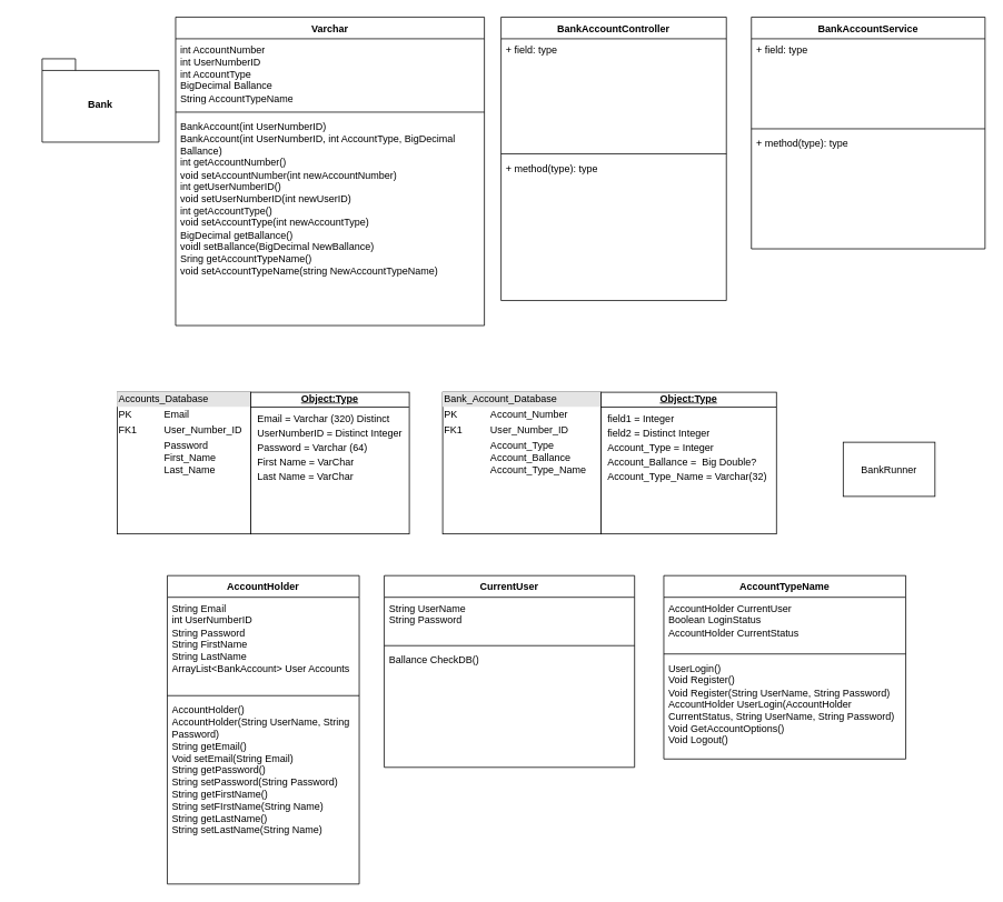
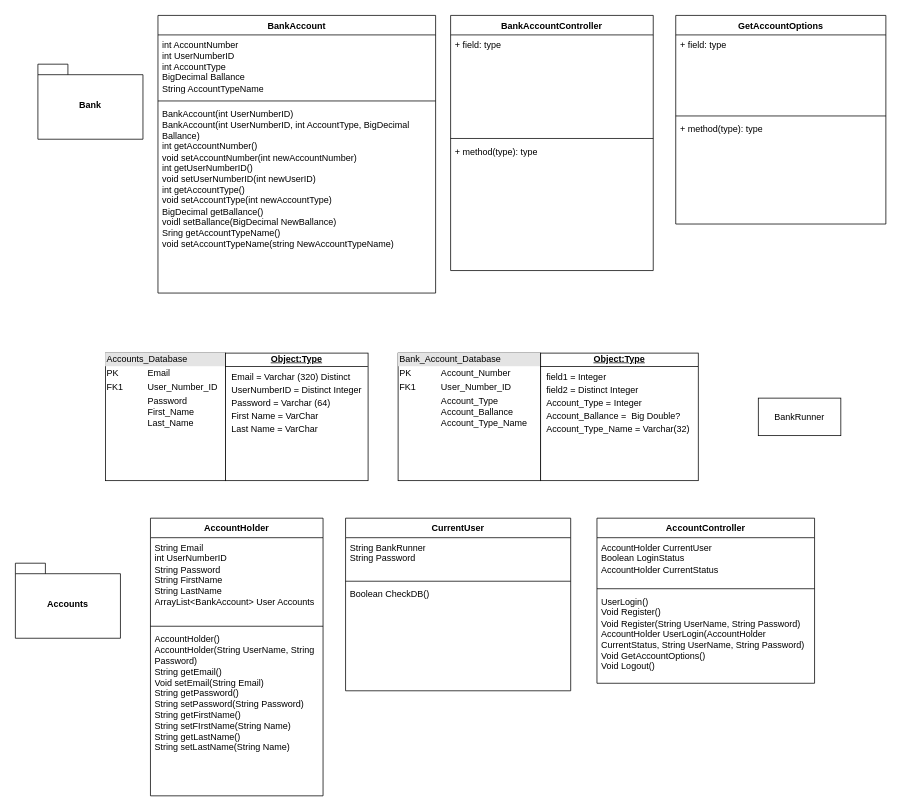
- <mxCell id="4" value="Varchar" style="swimlane;fontStyle=1;align=center;verticalAlign=top;childLayout=stackLayout;horizontal=1;startSize=26;horizontalStack=0;resizeParent=1;resizeParentMax=0;resizeLast=0;collapsible=1;marginBottom=0;whiteSpace=wrap;html=1;" vertex="1" parent="1"><mxGeometry x="210" y="20" width="370" height="370" as="geometry" /></mxCell>
+ <mxCell id="4" value="BankAccount" style="swimlane;fontStyle=1;align=center;verticalAlign=top;childLayout=stackLayout;horizontal=1;startSize=26;horizontalStack=0;resizeParent=1;resizeParentMax=0;resizeLast=0;collapsible=1;marginBottom=0;whiteSpace=wrap;html=1;" vertex="1" parent="1"><mxGeometry x="210" y="20" width="370" height="370" as="geometry" /></mxCell>
- <mxCell id="8" value="BankAccountService" style="swimlane;fontStyle=1;align=center;verticalAlign=top;childLayout=stackLayout;horizontal=1;startSize=26;horizontalStack=0;resizeParent=1;resizeParentMax=0;resizeLast=0;collapsible=1;marginBottom=0;whiteSpace=wrap;html=1;" vertex="1" parent="1"><mxGeometry x="900" y="20" width="280" height="278" as="geometry" /></mxCell>
+ <mxCell id="8" value="GetAccountOptions" style="swimlane;fontStyle=1;align=center;verticalAlign=top;childLayout=stackLayout;horizontal=1;startSize=26;horizontalStack=0;resizeParent=1;resizeParentMax=0;resizeLast=0;collapsible=1;marginBottom=0;whiteSpace=wrap;html=1;" vertex="1" parent="1"><mxGeometry x="900" y="20" width="280" height="278" as="geometry" /></mxCell>
- <mxCell id="29" value="Bank" style="shape=folder;fontStyle=1;spacingTop=10;tabWidth=40;tabHeight=14;tabPosition=left;html=1;whiteSpace=wrap;" vertex="1" parent="1"><mxGeometry x="50" y="70" width="140" height="100" as="geometry" /></mxCell>
+ <mxCell id="29" value="Bank" style="shape=folder;fontStyle=1;spacingTop=10;tabWidth=40;tabHeight=14;tabPosition=left;html=1;whiteSpace=wrap;" vertex="1" parent="1"><mxGeometry x="50" y="85" width="140" height="100" as="geometry" /></mxCell>
- <mxCell id="28" value="BankRunner" style="html=1;whiteSpace=wrap;" vertex="1" parent="1"><mxGeometry x="1010" y="530" width="110" height="65" as="geometry" /></mxCell>
+ <mxCell id="28" value="BankRunner" style="html=1;whiteSpace=wrap;" vertex="1" parent="1"><mxGeometry x="1010" y="530" width="110" height="50" as="geometry" /></mxCell>
- <mxCell id="24" value="AccountTypeName" style="swimlane;fontStyle=1;align=center;verticalAlign=top;childLayout=stackLayout;horizontal=1;startSize=26;horizontalStack=0;resizeParent=1;resizeParentMax=0;resizeLast=0;collapsible=1;marginBottom=0;whiteSpace=wrap;html=1;" vertex="1" parent="1"><mxGeometry x="795" y="690" width="290" height="220" as="geometry" /></mxCell>
+ <mxCell id="24" value="AccountController" style="swimlane;fontStyle=1;align=center;verticalAlign=top;childLayout=stackLayout;horizontal=1;startSize=26;horizontalStack=0;resizeParent=1;resizeParentMax=0;resizeLast=0;collapsible=1;marginBottom=0;whiteSpace=wrap;html=1;" vertex="1" parent="1"><mxGeometry x="795" y="690" width="290" height="220" as="geometry" /></mxCell>
- <mxCell id="21" value="String UserName&lt;div&gt;String Password&lt;/div&gt;" style="text;strokeColor=none;fillColor=none;align=left;verticalAlign=top;spacingLeft=4;spacingRight=4;overflow=hidden;rotatable=0;points=[[0,0.5],[1,0.5]];portConstraint=eastwest;whiteSpace=wrap;html=1;" vertex="1" parent="20"><mxGeometry y="26" width="300" height="54" as="geometry" /></mxCell>
+ <mxCell id="21" value="String BankRunner&lt;div&gt;String Password&lt;/div&gt;" style="text;strokeColor=none;fillColor=none;align=left;verticalAlign=top;spacingLeft=4;spacingRight=4;overflow=hidden;rotatable=0;points=[[0,0.5],[1,0.5]];portConstraint=eastwest;whiteSpace=wrap;html=1;" vertex="1" parent="20"><mxGeometry y="26" width="300" height="54" as="geometry" /></mxCell>
- <mxCell id="23" value="Ballance CheckDB()&lt;div&gt;&lt;br&gt;&lt;/div&gt;" style="text;strokeColor=none;fillColor=none;align=left;verticalAlign=top;spacingLeft=4;spacingRight=4;overflow=hidden;rotatable=0;points=[[0,0.5],[1,0.5]];portConstraint=eastwest;whiteSpace=wrap;html=1;" vertex="1" parent="20"><mxGeometry y="88" width="300" height="142" as="geometry" /></mxCell>
+ <mxCell id="23" value="Boolean CheckDB()&lt;div&gt;&lt;br&gt;&lt;/div&gt;" style="text;strokeColor=none;fillColor=none;align=left;verticalAlign=top;spacingLeft=4;spacingRight=4;overflow=hidden;rotatable=0;points=[[0,0.5],[1,0.5]];portConstraint=eastwest;whiteSpace=wrap;html=1;" vertex="1" parent="20"><mxGeometry y="88" width="300" height="142" as="geometry" /></mxCell>
+ <mxCell id="30" value="Accounts" style="shape=folder;fontStyle=1;spacingTop=10;tabWidth=40;tabHeight=14;tabPosition=left;html=1;whiteSpace=wrap;" vertex="1" parent="1"><mxGeometry x="20" y="750" width="140" height="100" as="geometry" /></mxCell>
